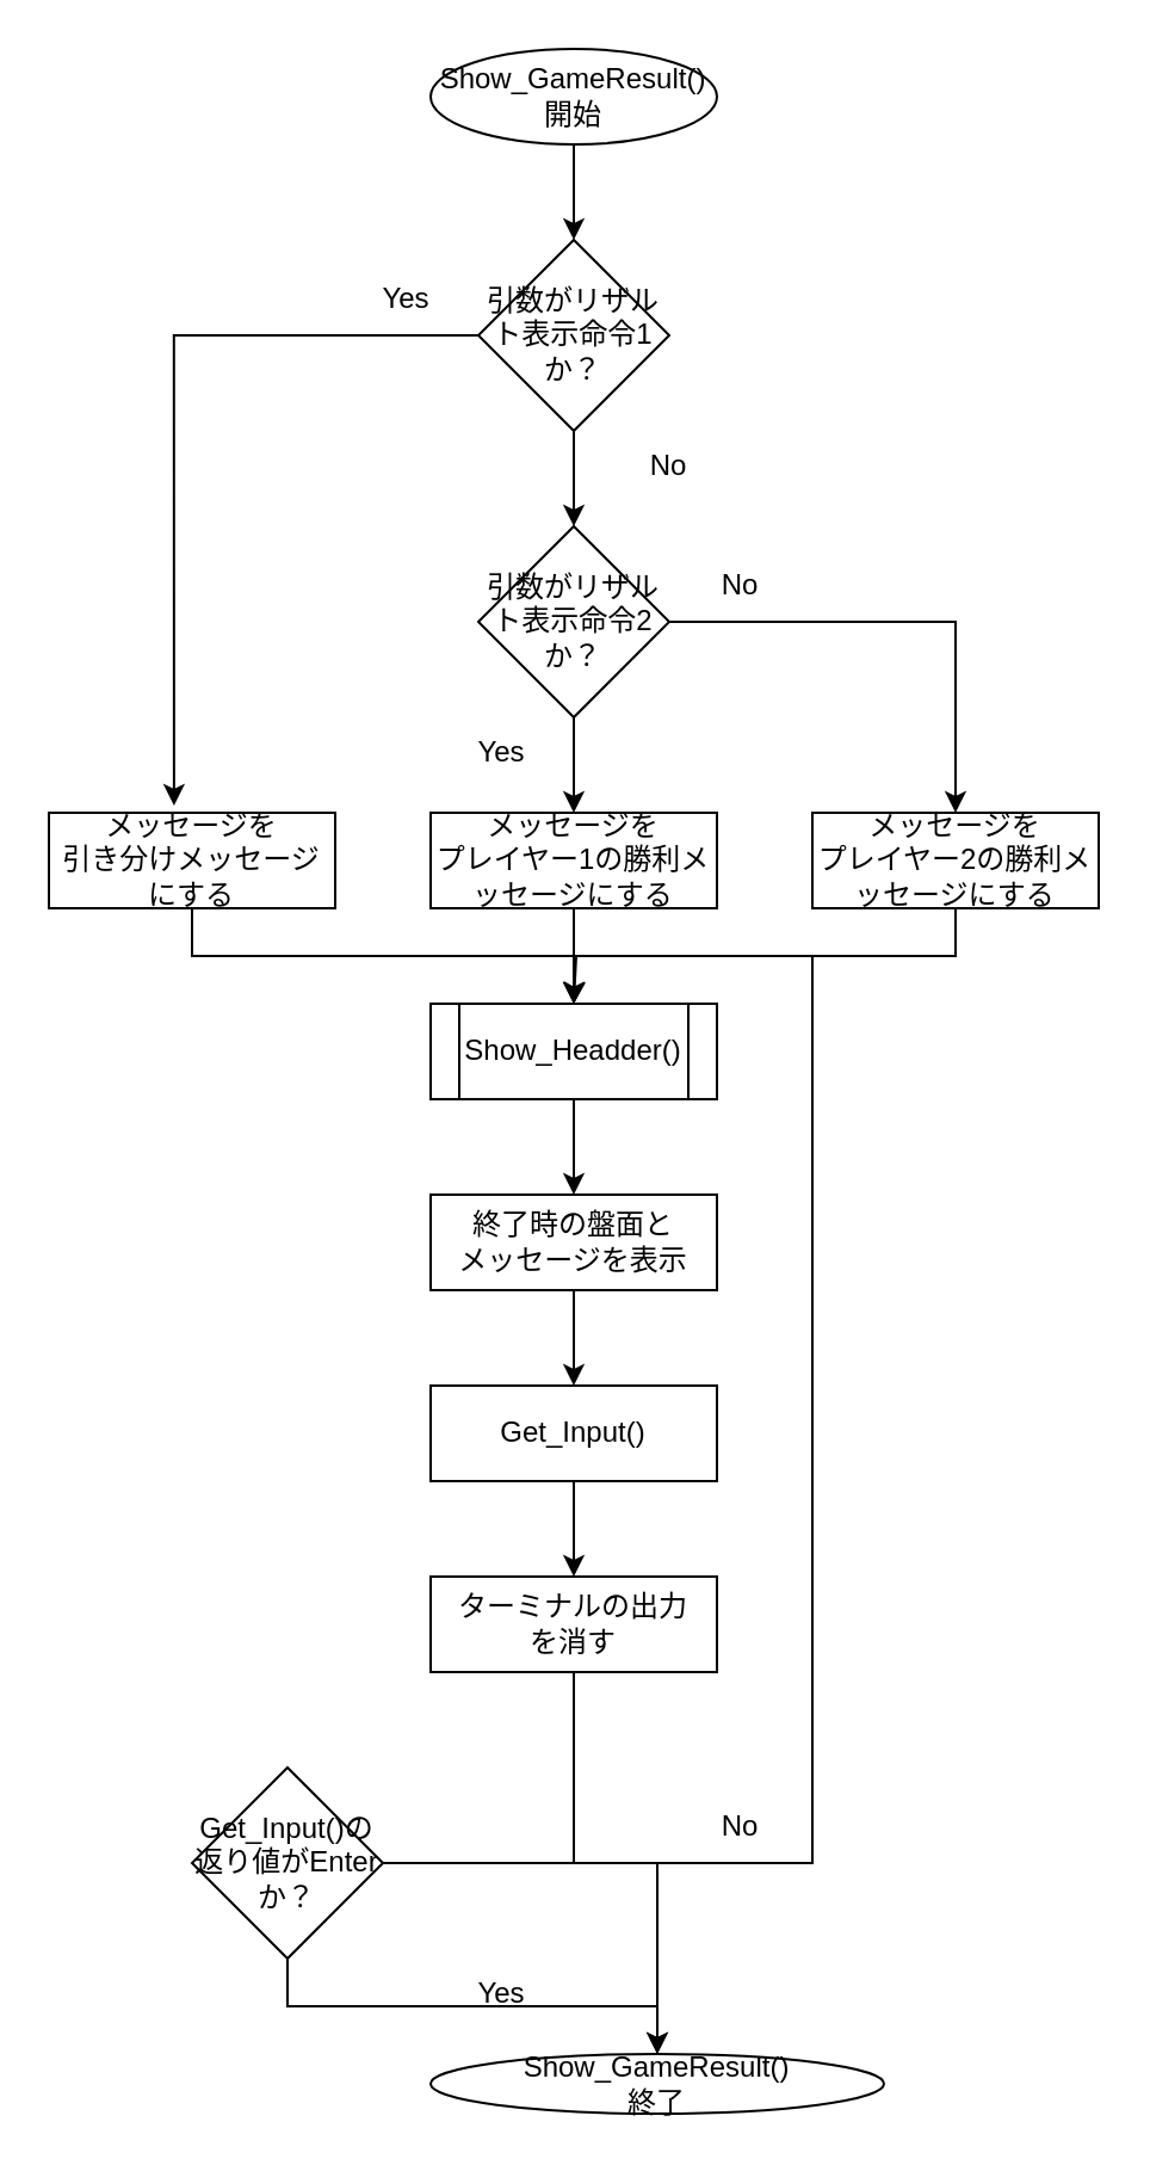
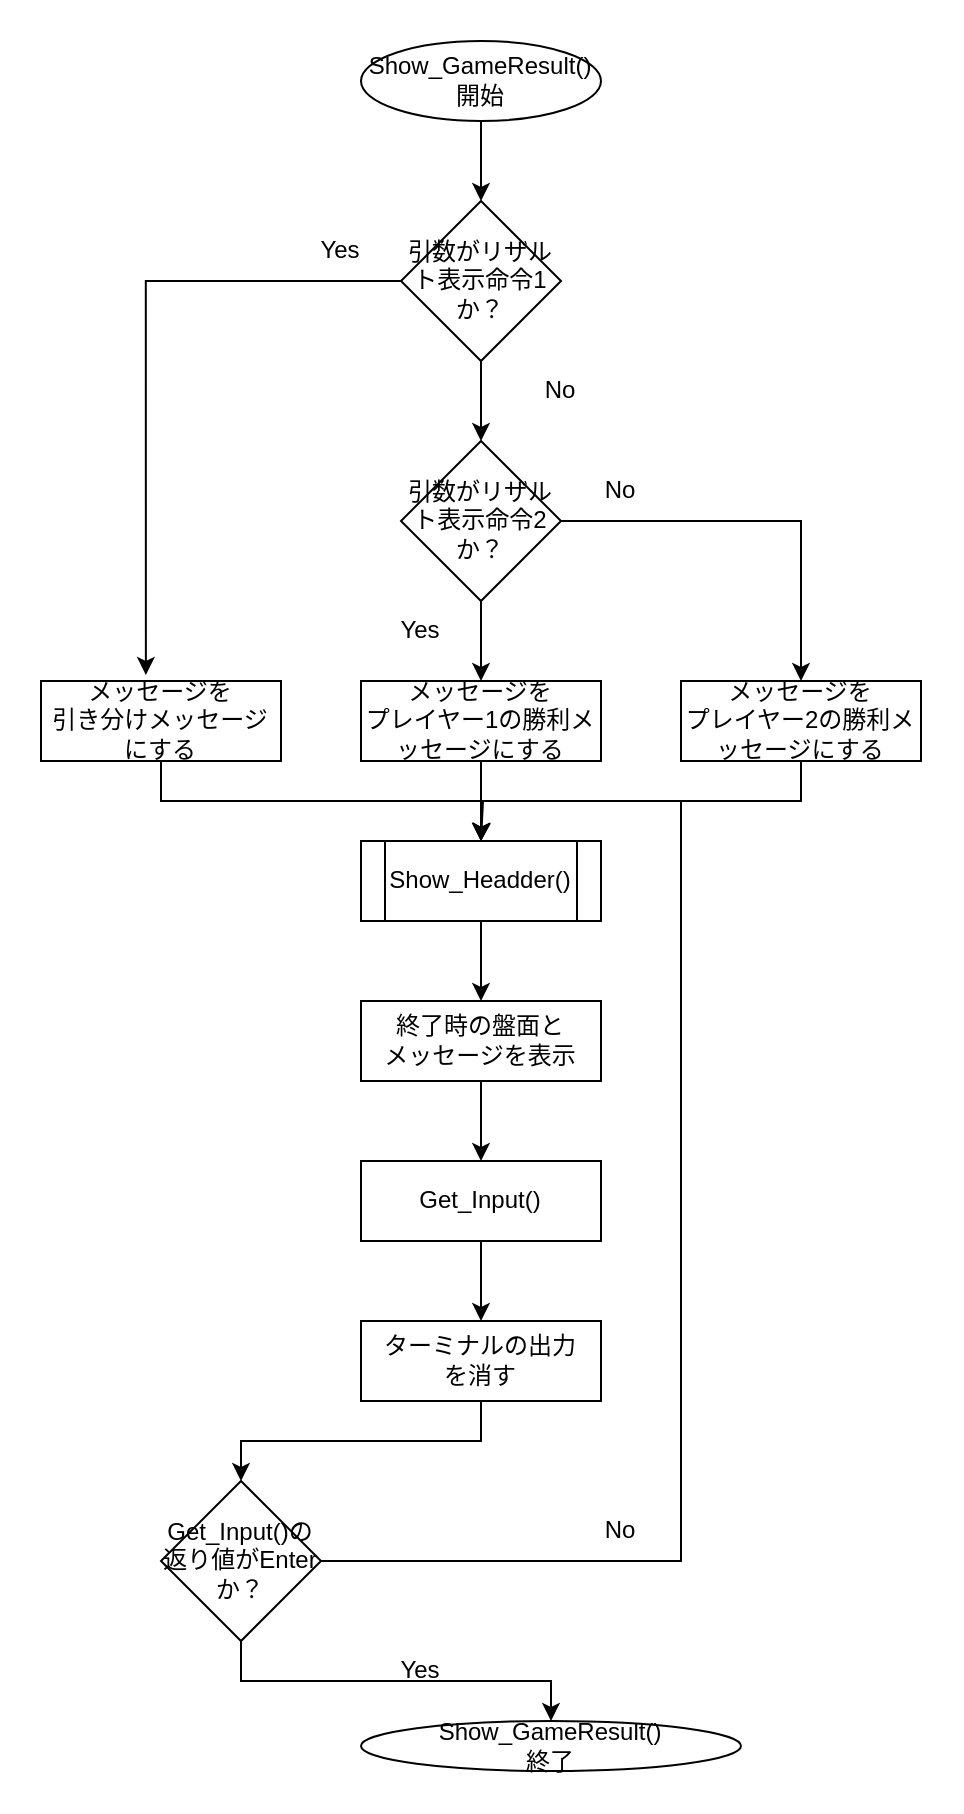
- <mxCell id="32" style="edgeStyle=orthogonalEdgeStyle;rounded=0;orthogonalLoop=1;jettySize=auto;html=1;exitX=0.5;exitY=1;exitDx=0;exitDy=0;" edge="1" parent="1" source="33" target="25"><mxGeometry relative="1" as="geometry" /></mxCell>
+ <mxCell id="32" style="edgeStyle=orthogonalEdgeStyle;rounded=0;orthogonalLoop=1;jettySize=auto;html=1;exitX=0.5;exitY=1;exitDx=0;exitDy=0;entryX=0.5;entryY=0;entryDx=0;entryDy=0;" edge="1" parent="1" source="33" target="24"><mxGeometry relative="1" as="geometry" /></mxCell>
